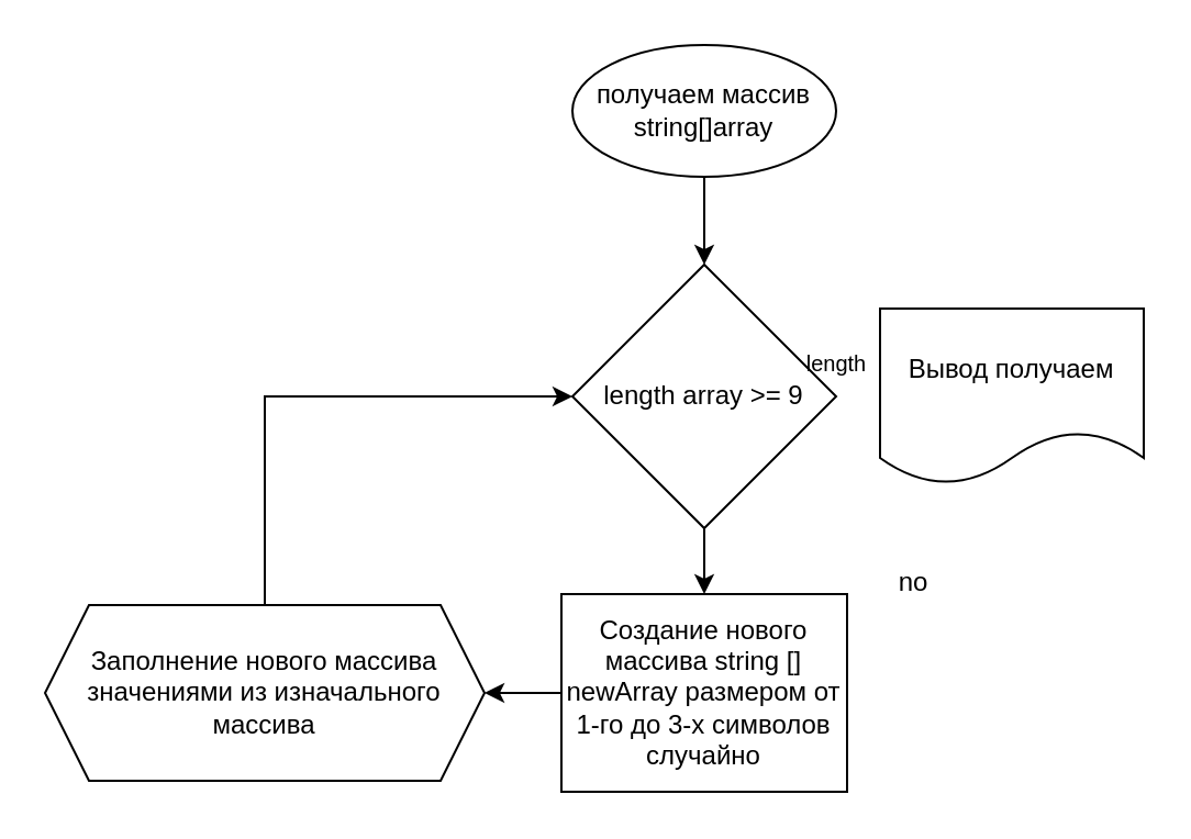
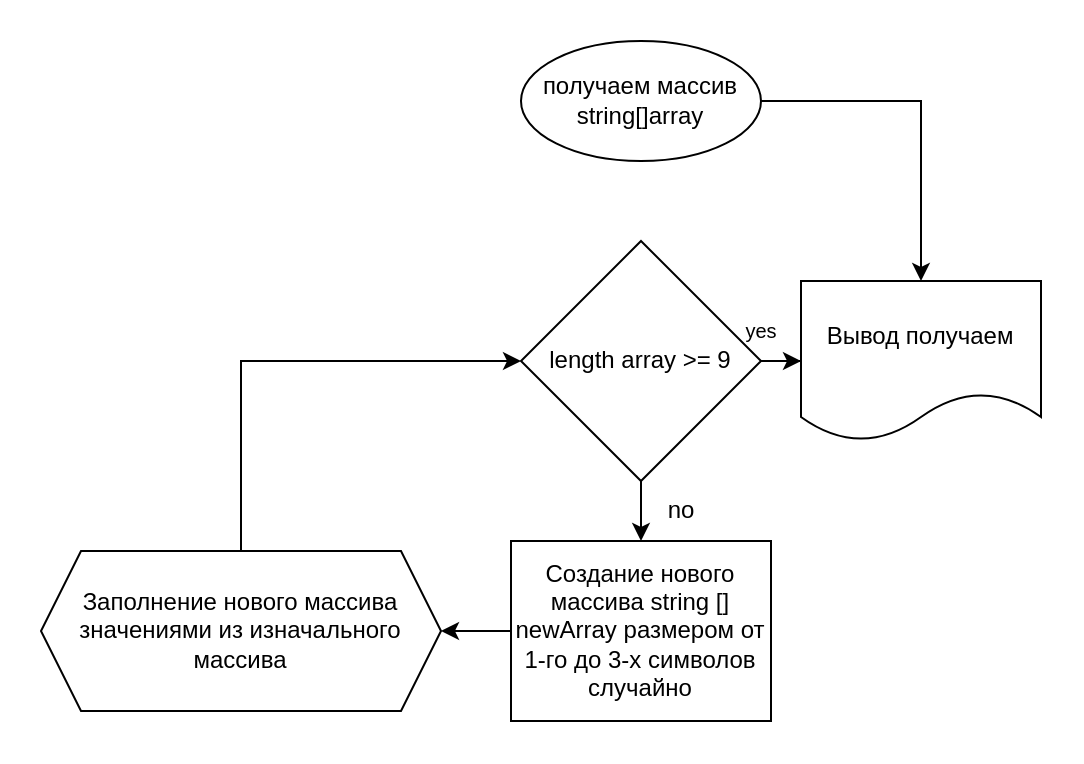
- <mxCell id="5" value="" style="edgeStyle=orthogonalEdgeStyle;rounded=0;orthogonalLoop=1;jettySize=auto;html=1;" parent="2" source="3" target="4" edge="1"><mxGeometry relative="1" as="geometry" /></mxCell>
+ <mxCell id="5" value="" style="edgeStyle=orthogonalEdgeStyle;rounded=0;orthogonalLoop=1;jettySize=auto;html=1;" parent="2" source="3" target="11" edge="1"><mxGeometry relative="1" as="geometry" /></mxCell>
- <mxCell id="13" value="length" style="text;html=1;align=center;verticalAlign=middle;resizable=0;points=[];autosize=1;strokeColor=none;fillColor=none;fontSize=10;" vertex="1" parent="2"><mxGeometry x="340" y="130" width="40" height="30" as="geometry" /></mxCell>
+ <mxCell id="13" value="yes" style="text;html=1;align=center;verticalAlign=middle;resizable=0;points=[];autosize=1;strokeColor=none;fillColor=none;fontSize=10;" vertex="1" parent="2"><mxGeometry x="340" y="130" width="40" height="30" as="geometry" /></mxCell>
+ <mxCell id="12" value="" style="edgeStyle=orthogonalEdgeStyle;rounded=0;orthogonalLoop=1;jettySize=auto;html=1;" parent="2" source="4" target="11" edge="1"><mxGeometry relative="1" as="geometry" /></mxCell>
- <mxCell id="14" value="no" style="text;html=1;align=center;verticalAlign=middle;resizable=0;points=[];autosize=1;strokeColor=none;fillColor=none;" vertex="1" parent="2"><mxGeometry x="375" y="230" width="40" height="30" as="geometry" /></mxCell>
+ <mxCell id="14" value="no" style="text;html=1;align=center;verticalAlign=middle;resizable=0;points=[];autosize=1;strokeColor=none;fillColor=none;" vertex="1" parent="2"><mxGeometry x="300" y="220" width="40" height="30" as="geometry" /></mxCell>
